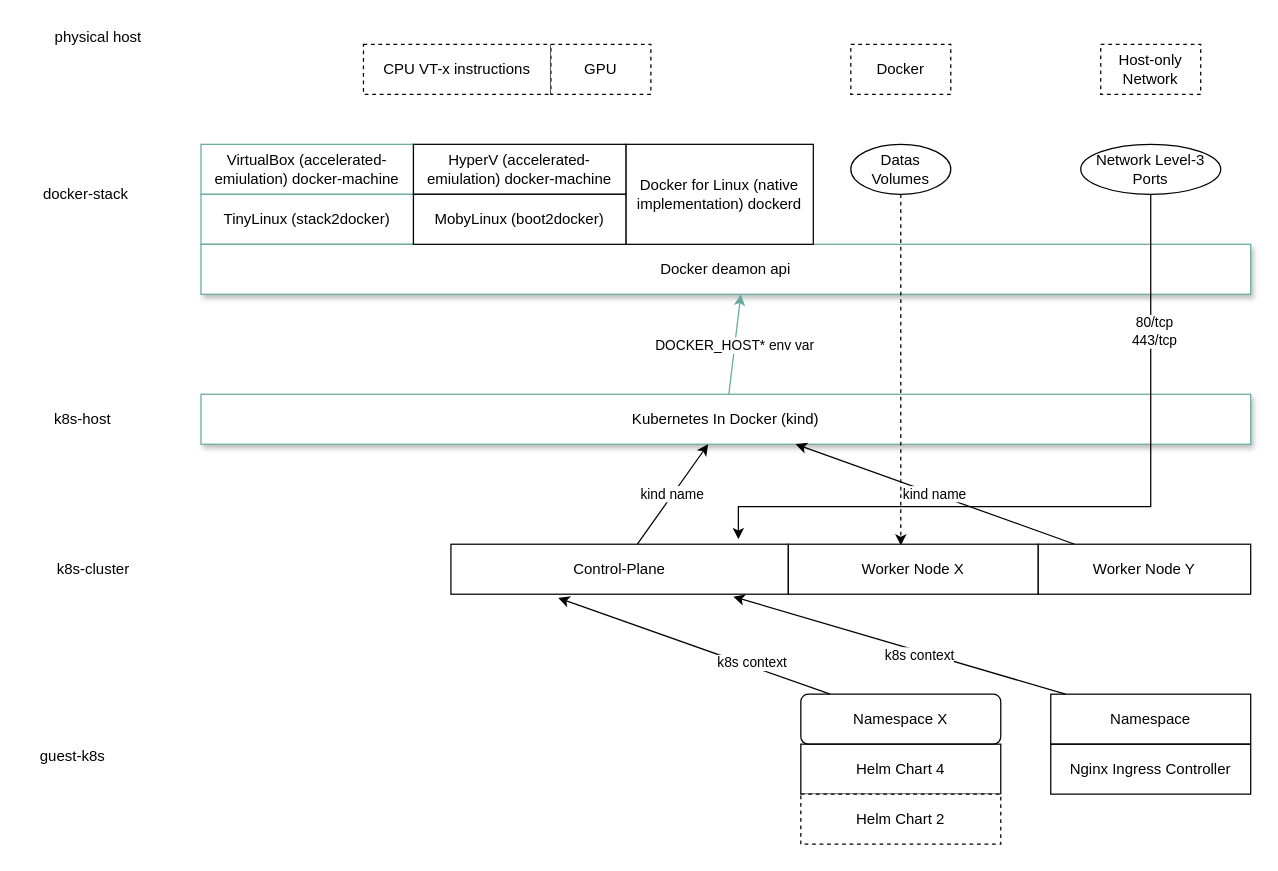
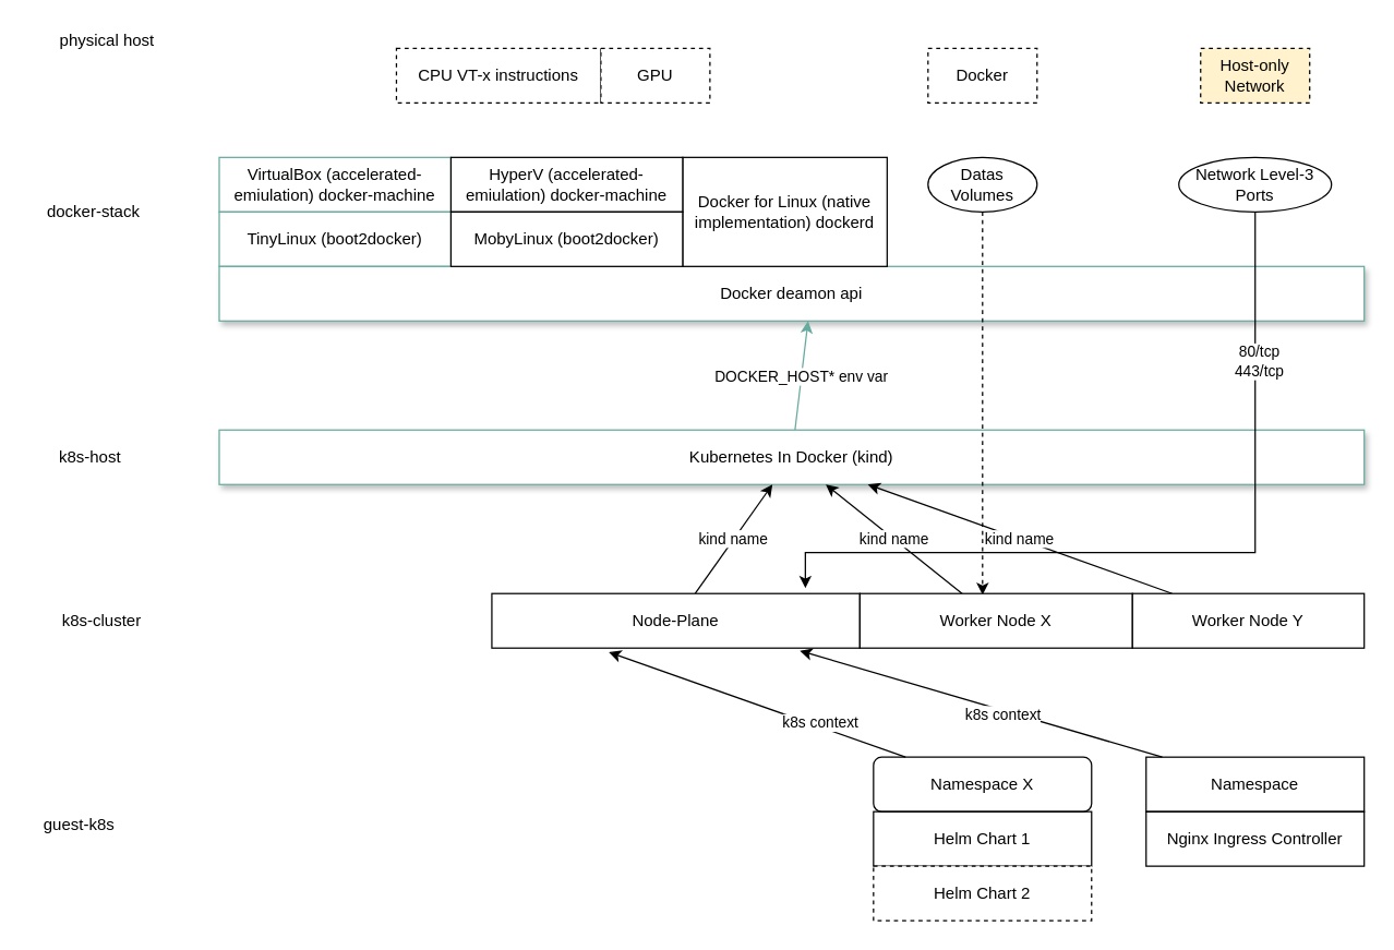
- <mxCell id="31" value="Host-only Network" style="rounded=0;whiteSpace=wrap;html=1;dashed=1;" parent="1" vertex="1"><mxGeometry x="880" y="35" width="80" height="40" as="geometry" /></mxCell>
+ <mxCell id="31" value="Host-only Network" style="rounded=0;whiteSpace=wrap;html=1;dashed=1;fillColor=#fff2cc;" parent="1" vertex="1"><mxGeometry x="880" y="35" width="80" height="40" as="geometry" /></mxCell>
- <mxCell id="3" value="TinyLinux (stack2docker)" style="rounded=0;whiteSpace=wrap;html=1;strokeColor=#67AB9F;" parent="1" vertex="1"><mxGeometry x="160" y="155" width="170" height="40" as="geometry" /></mxCell>
+ <mxCell id="3" value="TinyLinux (boot2docker)" style="rounded=0;whiteSpace=wrap;html=1;strokeColor=#67AB9F;" parent="1" vertex="1"><mxGeometry x="160" y="155" width="170" height="40" as="geometry" /></mxCell>
+ <mxCell id="34" value="kind name" style="edgeStyle=none;rounded=0;orthogonalLoop=1;jettySize=auto;html=1;" parent="1" source="35" target="9" edge="1"><mxGeometry relative="1" as="geometry" /></mxCell>
- <mxCell id="33" value="Control-Plane" style="rounded=0;whiteSpace=wrap;html=1;" parent="1" vertex="1"><mxGeometry x="360" y="435" width="270" height="40" as="geometry" /></mxCell>
+ <mxCell id="33" value="Node-Plane" style="rounded=0;whiteSpace=wrap;html=1;" parent="1" vertex="1"><mxGeometry x="360" y="435" width="270" height="40" as="geometry" /></mxCell>
- <mxCell id="18" value="Helm Chart 4" style="rounded=0;whiteSpace=wrap;html=1;fillColor=none;" parent="1" vertex="1"><mxGeometry x="640" y="595" width="160" height="40" as="geometry" /></mxCell>
+ <mxCell id="18" value="Helm Chart 1" style="rounded=0;whiteSpace=wrap;html=1;fillColor=none;" parent="1" vertex="1"><mxGeometry x="640" y="595" width="160" height="40" as="geometry" /></mxCell>
